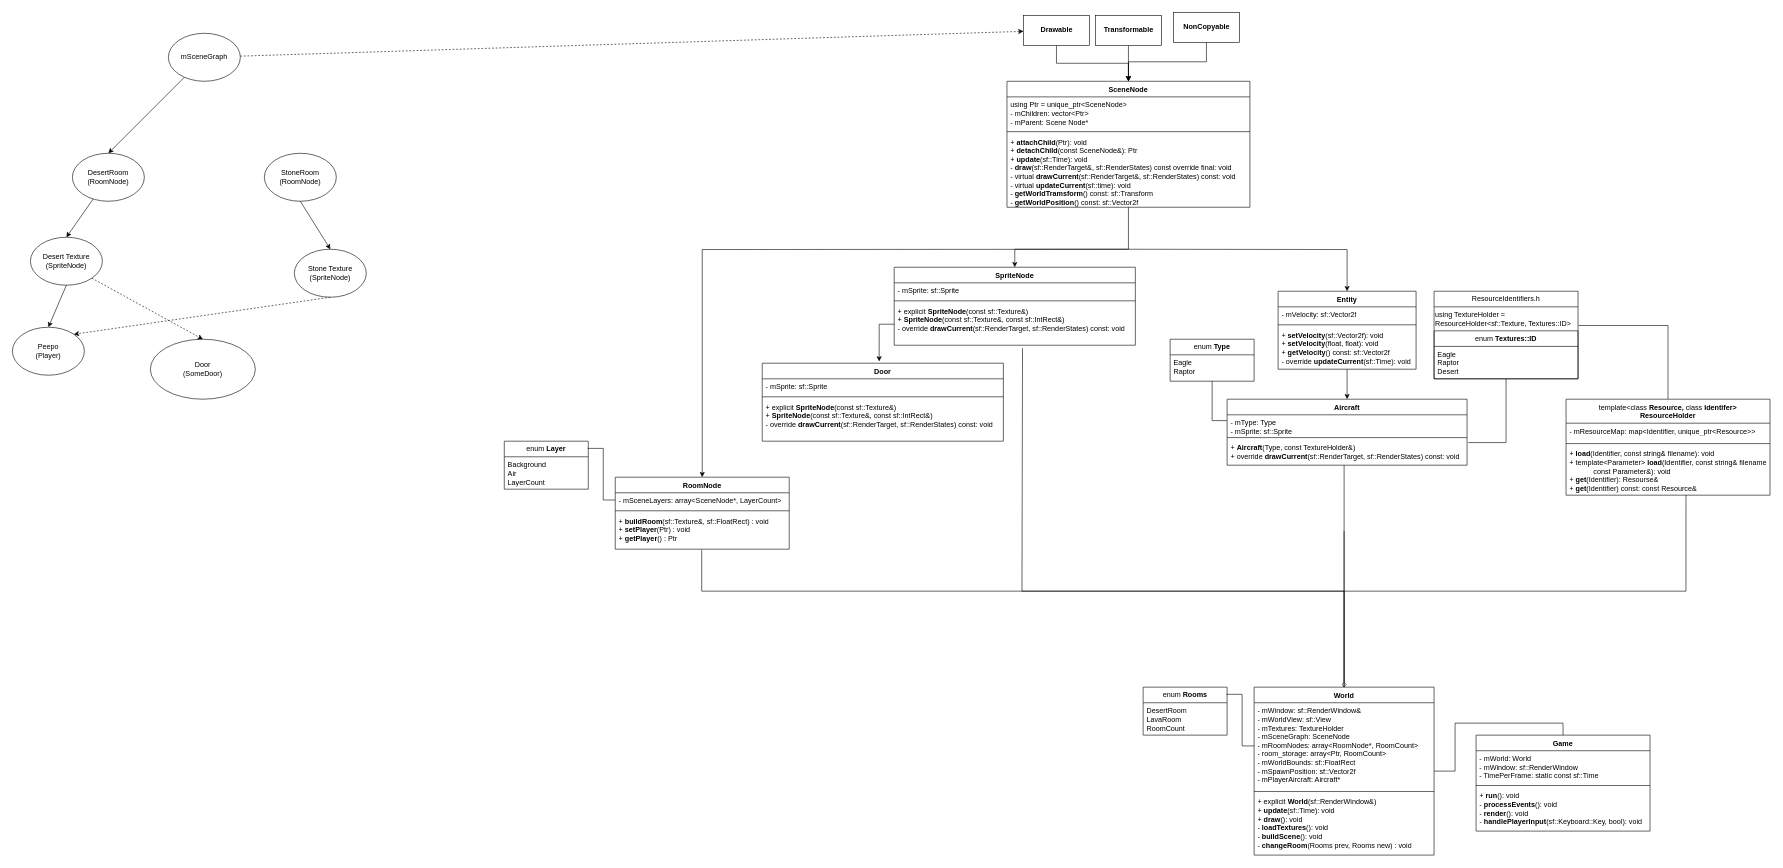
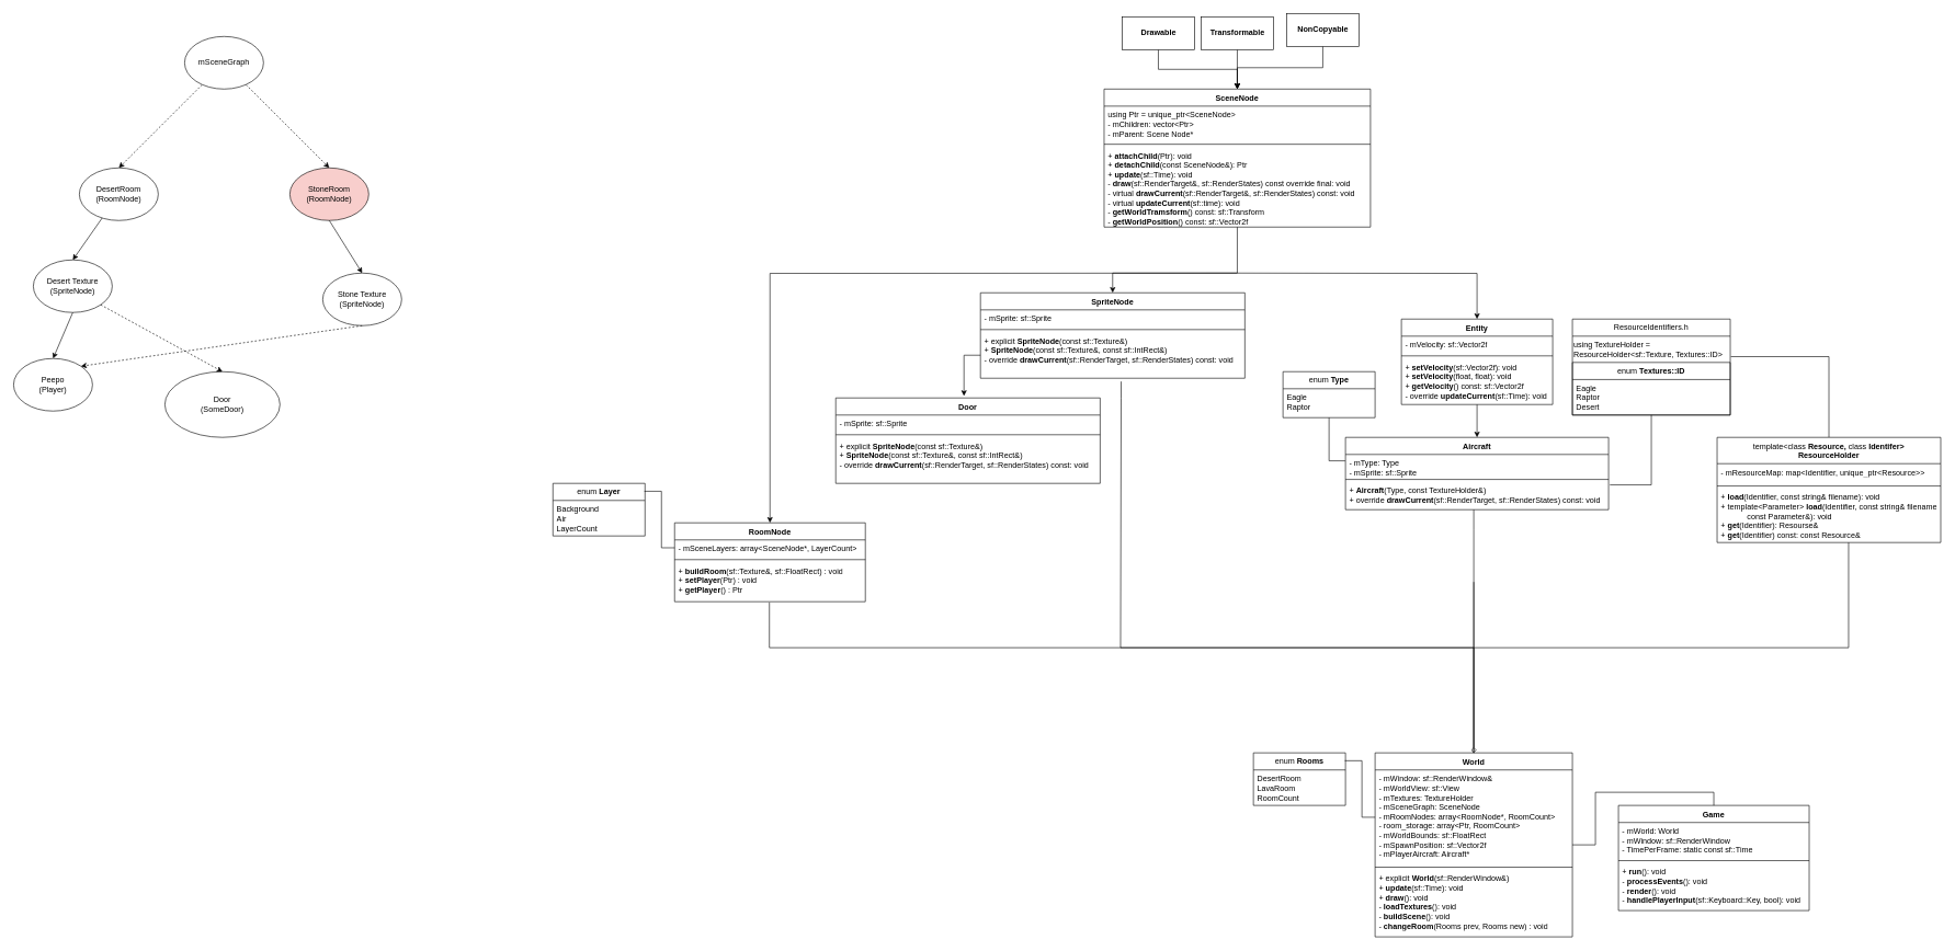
- <mxCell id="62" style="rounded=0;orthogonalLoop=1;jettySize=auto;html=1;dashed=1;" parent="1" source="63" target="18" edge="1"><mxGeometry relative="1" as="geometry"><mxPoint x="430" y="245" as="targetPoint" /></mxGeometry></mxCell>
+ <mxCell id="62" style="rounded=0;orthogonalLoop=1;jettySize=auto;html=1;entryX=0.5;entryY=0;entryDx=0;entryDy=0;dashed=1;" parent="1" source="63" target="66" edge="1"><mxGeometry relative="1" as="geometry"><mxPoint x="430" y="245" as="targetPoint" /></mxGeometry></mxCell>
- <mxCell id="61" style="rounded=0;orthogonalLoop=1;jettySize=auto;html=1;entryX=0.5;entryY=0;entryDx=0;entryDy=0;" parent="1" source="63" target="65" edge="1"><mxGeometry relative="1" as="geometry" /></mxCell>
+ <mxCell id="61" style="rounded=0;orthogonalLoop=1;jettySize=auto;html=1;entryX=0.5;entryY=0;entryDx=0;entryDy=0;dashed=1;" parent="1" source="63" target="65" edge="1"><mxGeometry relative="1" as="geometry" /></mxCell>
- <mxCell id="66" value="StoneRoom&lt;br style=&quot;border-color: var(--border-color);&quot;&gt;(RoomNode)" style="ellipse;whiteSpace=wrap;html=1;" parent="1" vertex="1"><mxGeometry x="440" y="255" width="120" height="80" as="geometry" /></mxCell>
+ <mxCell id="66" value="StoneRoom&lt;br style=&quot;border-color: var(--border-color);&quot;&gt;(RoomNode)" style="ellipse;whiteSpace=wrap;html=1;fillColor=#f8cecc;" parent="1" vertex="1"><mxGeometry x="440" y="255" width="120" height="80" as="geometry" /></mxCell>
